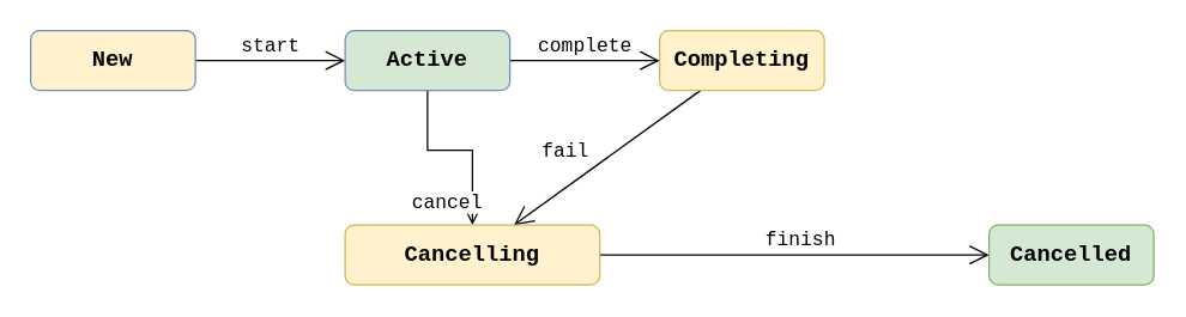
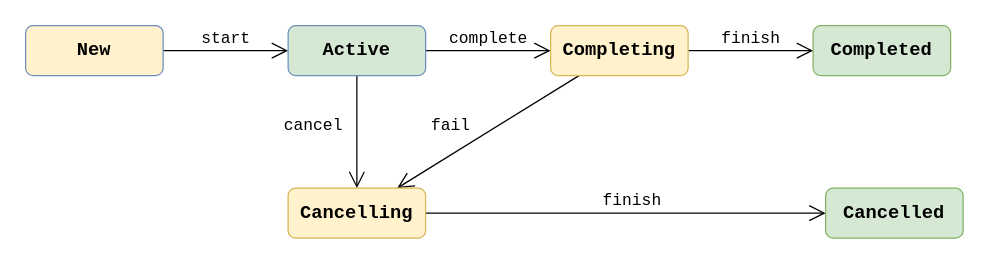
+ <mxCell id="7" value="finish" style="edgeStyle=orthogonalEdgeStyle;rounded=0;orthogonalLoop=1;jettySize=auto;html=1;fontFamily=Courier New;fontSize=13;endArrow=open;endFill=0;endSize=11;" edge="1" parent="1" source="9" target="10"><mxGeometry y="10" relative="1" as="geometry"><mxPoint as="offset" /></mxGeometry></mxCell>
+ <mxCell id="10" value="Completed" style="rounded=1;whiteSpace=wrap;html=1;fillColor=#d5e8d4;strokeColor=#82b366;fontSize=15;fontStyle=1;fontFamily=Courier New;" vertex="1" parent="1"><mxGeometry x="650" y="20" width="110" height="40" as="geometry" /></mxCell>
- <mxCell id="12" value="Cancelling" style="rounded=1;whiteSpace=wrap;html=1;fillColor=#fff2cc;strokeColor=#d6b656;fontSize=15;fontStyle=1;fontFamily=Courier New;" vertex="1" parent="1"><mxGeometry x="230" y="150" width="170" height="40" as="geometry" /></mxCell>
+ <mxCell id="12" value="Cancelling" style="rounded=1;whiteSpace=wrap;html=1;fillColor=#fff2cc;strokeColor=#d6b656;fontSize=15;fontStyle=1;fontFamily=Courier New;" vertex="1" parent="1"><mxGeometry x="230" y="150" width="110" height="40" as="geometry" /></mxCell>
